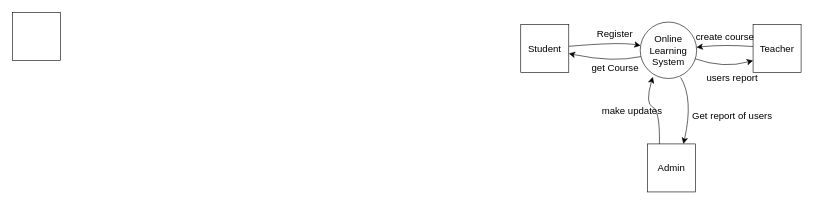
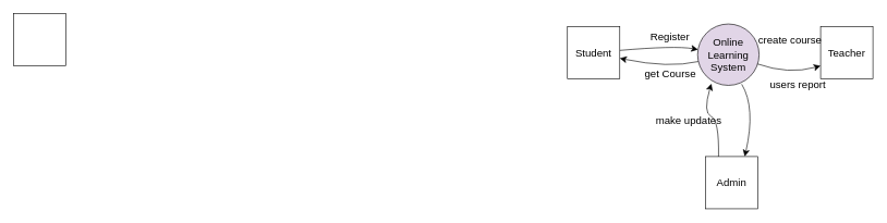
- <mxCell id="8" style="edgeStyle=none;curved=1;rounded=0;orthogonalLoop=1;jettySize=auto;html=1;fontSize=12;startSize=8;endSize=8;" edge="1" parent="1" source="9" target="5"><mxGeometry relative="1" as="geometry"><Array as="points"><mxPoint x="1207" y="73" /></Array></mxGeometry></mxCell>
- <mxCell id="5" value="Online Learning System" style="ellipse;whiteSpace=wrap;html=1;aspect=fixed;fontSize=16;" vertex="1" parent="1"><mxGeometry x="1066" y="36" width="94" height="94" as="geometry" /></mxCell>
+ <mxCell id="5" value="Online Learning System" style="ellipse;whiteSpace=wrap;html=1;aspect=fixed;fontSize=16;fillColor=#e1d5e7;" vertex="1" parent="1"><mxGeometry x="1066" y="36" width="94" height="94" as="geometry" /></mxCell>
- <mxCell id="19" value="Get report of users" style="text;html=1;align=center;verticalAlign=middle;resizable=0;points=[];autosize=1;strokeColor=none;fillColor=none;fontSize=16;" vertex="1" parent="1"><mxGeometry x="1143" y="176" width="151" height="31" as="geometry" /></mxCell>
